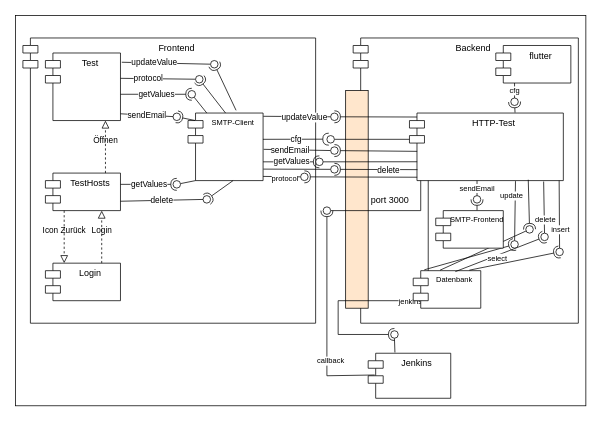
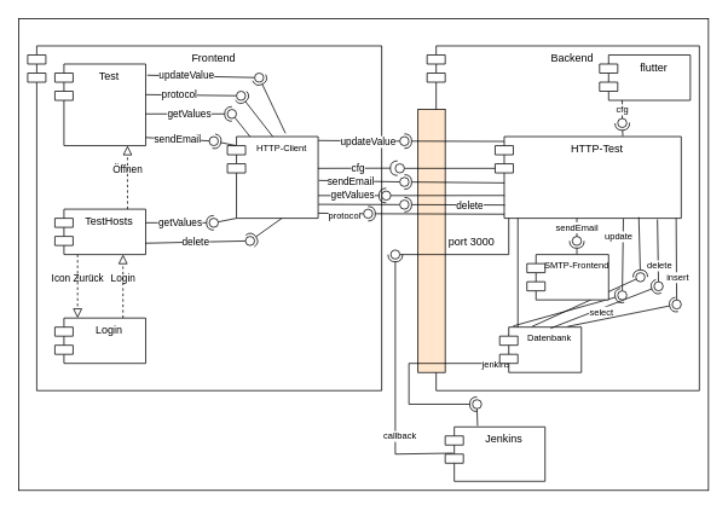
- <mxCell id="9" value="SMTP-Client" style="shape=module;align=left;spacingLeft=20;align=center;verticalAlign=top;fontSize=10;" parent="1" vertex="1"><mxGeometry x="250" y="150" width="100" height="90" as="geometry" /></mxCell>
+ <mxCell id="9" value="HTTP-Client" style="shape=module;align=left;spacingLeft=20;align=center;verticalAlign=top;fontSize=10;" parent="1" vertex="1"><mxGeometry x="250" y="150" width="100" height="90" as="geometry" /></mxCell>
